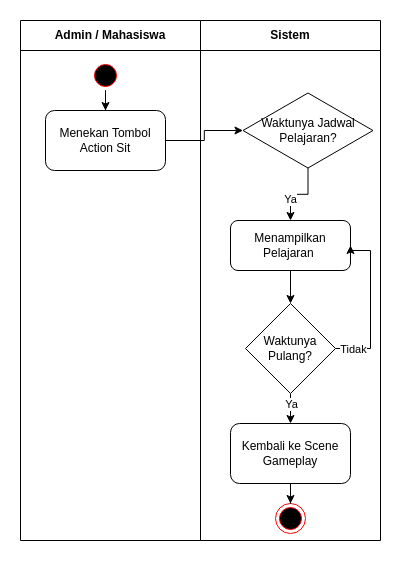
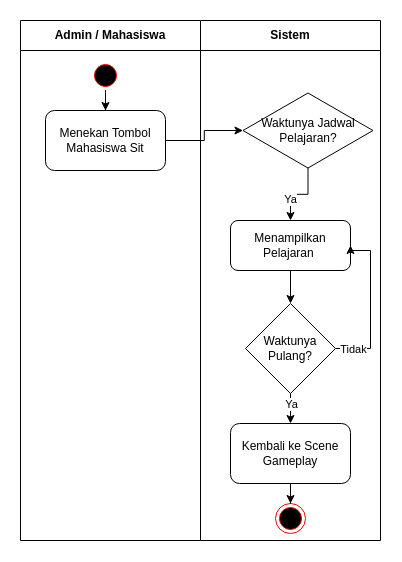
- <mxCell id="5" value="Menekan Tombol&lt;div&gt;Action Sit&lt;/div&gt;" style="rounded=1;whiteSpace=wrap;html=1;" parent="2" vertex="1"><mxGeometry x="25" y="90" width="120" height="60" as="geometry" /></mxCell>
+ <mxCell id="5" value="Menekan Tombol&lt;div&gt;Mahasiswa Sit&lt;/div&gt;" style="rounded=1;whiteSpace=wrap;html=1;" parent="2" vertex="1"><mxGeometry x="25" y="90" width="120" height="60" as="geometry" /></mxCell>
